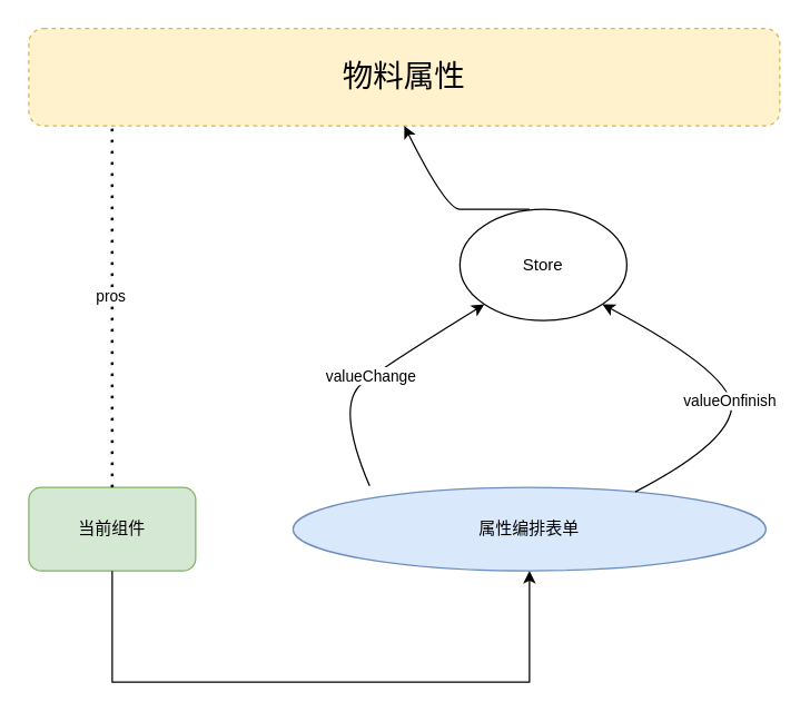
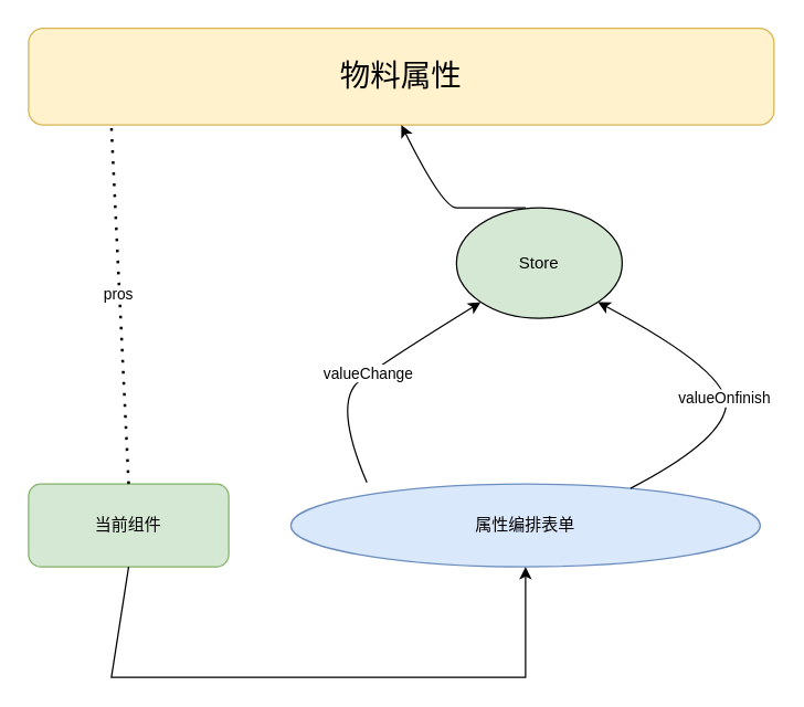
- <mxCell id="2" value="物料属性" style="rounded=1;whiteSpace=wrap;html=1;fillColor=#fff2cc;strokeColor=#d6b656;fontSize=22;dashed=1;" vertex="1" parent="1"><mxGeometry x="20" y="20" width="540" height="70" as="geometry" /></mxCell>
+ <mxCell id="2" value="物料属性" style="rounded=1;whiteSpace=wrap;html=1;fillColor=#fff2cc;strokeColor=#d6b656;fontSize=22;" vertex="1" parent="1"><mxGeometry x="20" y="20" width="540" height="70" as="geometry" /></mxCell>
- <mxCell id="8" value="Store" style="ellipse;whiteSpace=wrap;html=1;" vertex="1" parent="1"><mxGeometry x="330" y="150" width="120" height="80" as="geometry" /></mxCell>
+ <mxCell id="8" value="Store" style="ellipse;whiteSpace=wrap;html=1;fillColor=#d5e8d4;" vertex="1" parent="1"><mxGeometry x="330" y="150" width="120" height="80" as="geometry" /></mxCell>
- <mxCell id="3" value="当前组件" style="rounded=1;whiteSpace=wrap;html=1;fillColor=#d5e8d4;strokeColor=#82b366;" vertex="1" parent="1"><mxGeometry x="20" y="350" width="120" height="60" as="geometry" /></mxCell>
+ <mxCell id="3" value="当前组件" style="rounded=1;whiteSpace=wrap;html=1;fillColor=#d5e8d4;strokeColor=#82b366;" vertex="1" parent="1"><mxGeometry x="20" y="350" width="145" height="60" as="geometry" /></mxCell>
